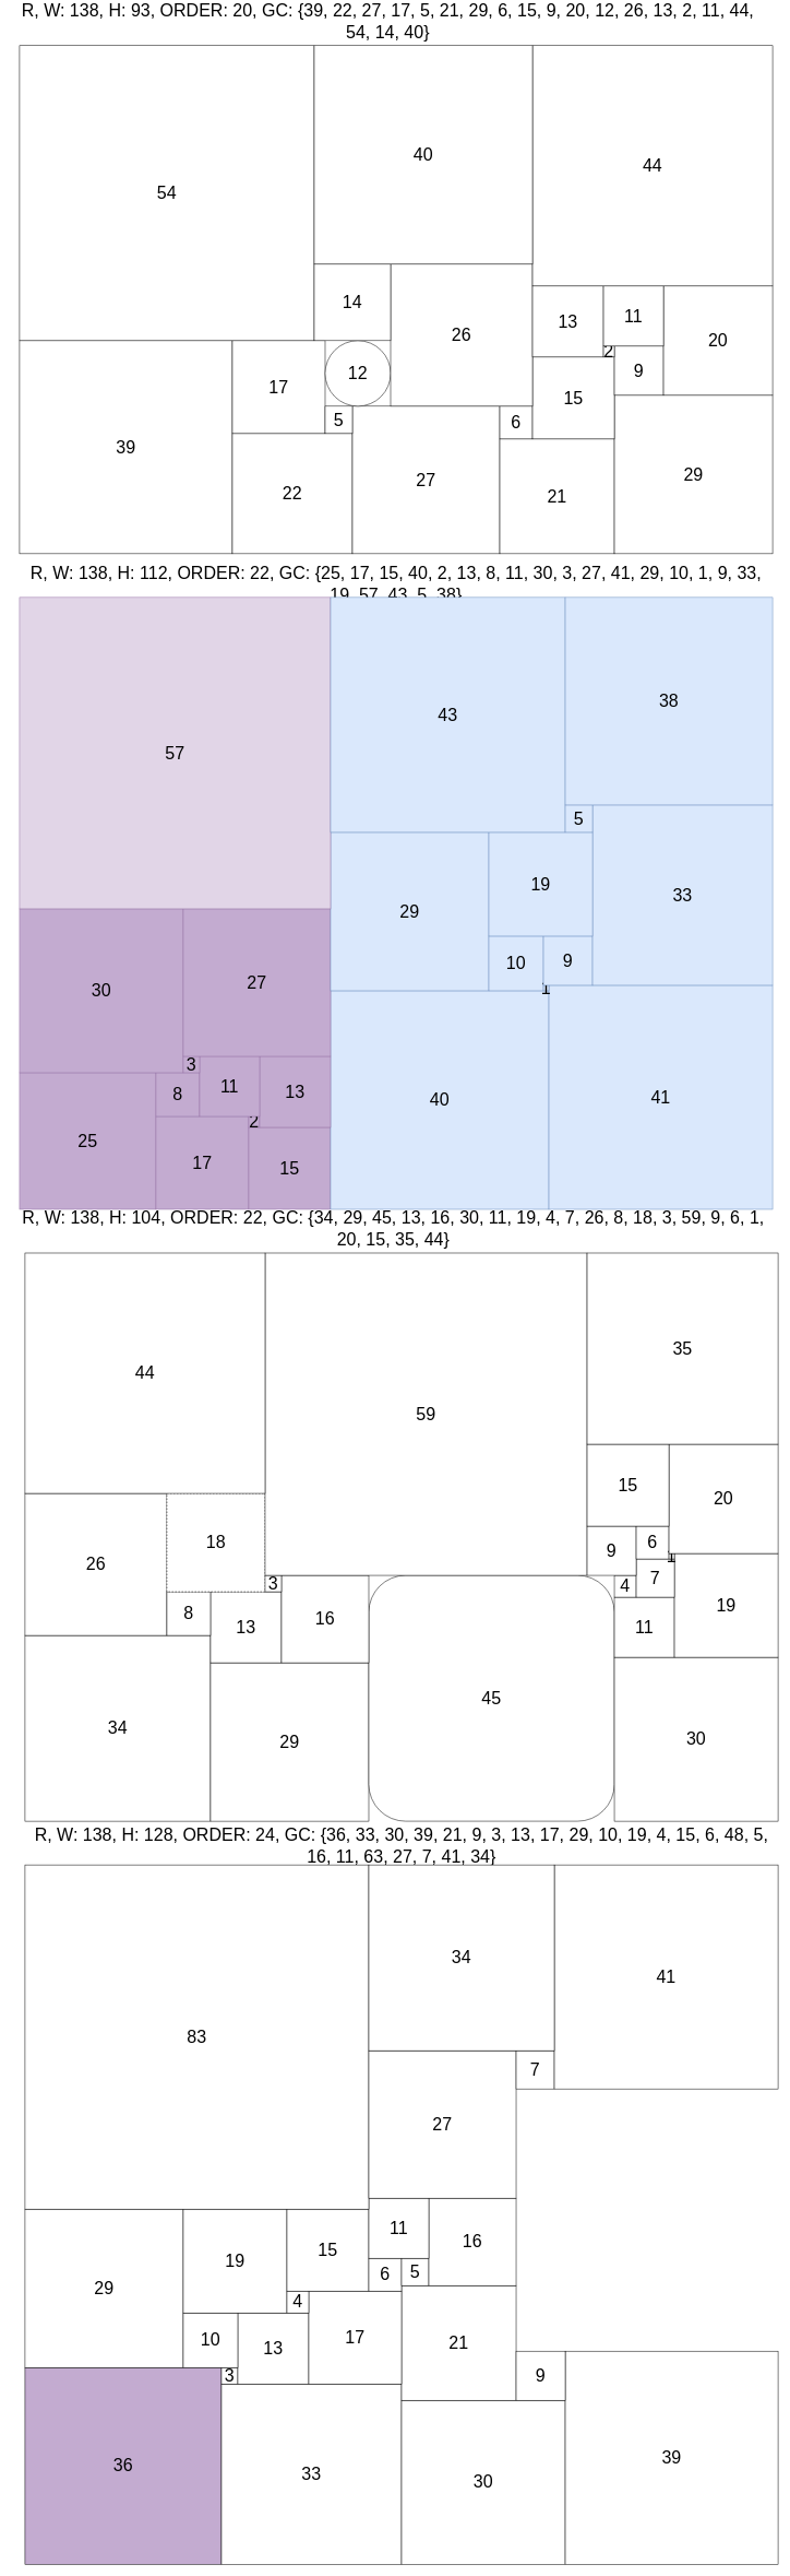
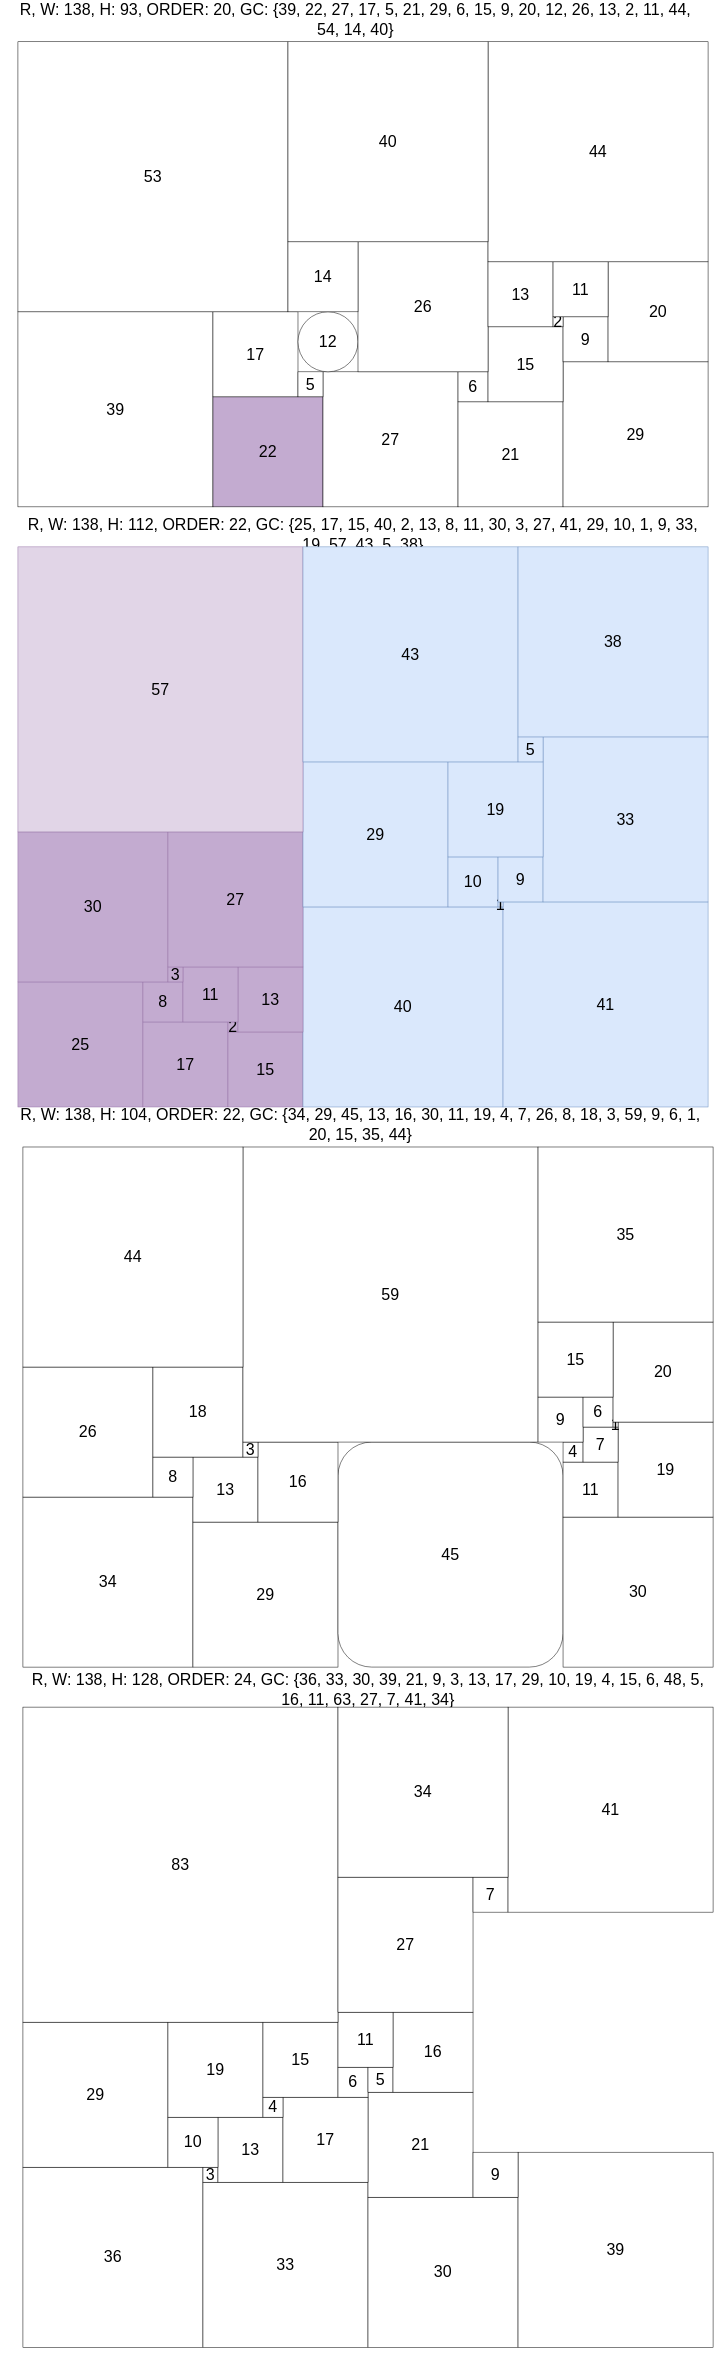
- <mxCell id="24" value="54" style="rounded=0;whiteSpace=wrap;html=1;fontSize=32;" parent="6" vertex="1"><mxGeometry width="540" height="540" as="geometry" /></mxCell>
+ <mxCell id="24" value="53" style="rounded=0;whiteSpace=wrap;html=1;fontSize=32;" parent="6" vertex="1"><mxGeometry width="540" height="540" as="geometry" /></mxCell>
- <mxCell id="8" value="22" style="rounded=0;whiteSpace=wrap;html=1;fontSize=32;" parent="6" vertex="1"><mxGeometry x="390" y="710" width="220" height="220" as="geometry" /></mxCell>
+ <mxCell id="8" value="22" style="rounded=0;whiteSpace=wrap;html=1;fontSize=32;fillColor=#c3abd0;" parent="6" vertex="1"><mxGeometry x="390" y="710" width="220" height="220" as="geometry" /></mxCell>
- <mxCell id="63" value="18" style="rounded=0;whiteSpace=wrap;html=1;fontSize=32;dashed=1;" parent="50" vertex="1"><mxGeometry x="260" y="440" width="180" height="180" as="geometry" /></mxCell>
+ <mxCell id="63" value="18" style="rounded=0;whiteSpace=wrap;html=1;fontSize=32;" parent="50" vertex="1"><mxGeometry x="260" y="440" width="180" height="180" as="geometry" /></mxCell>
- <mxCell id="74" value="36" style="rounded=0;whiteSpace=wrap;html=1;fontSize=32;fillColor=#c3abd0;" parent="73" vertex="1"><mxGeometry y="920" width="360" height="360" as="geometry" /></mxCell>
+ <mxCell id="74" value="36" style="rounded=0;whiteSpace=wrap;html=1;fontSize=32;" parent="73" vertex="1"><mxGeometry y="920" width="360" height="360" as="geometry" /></mxCell>
